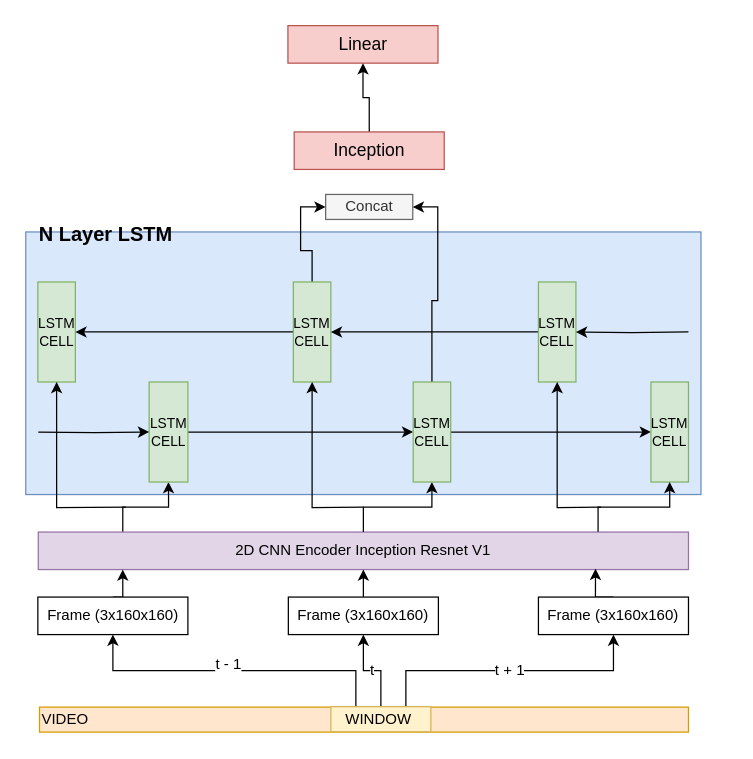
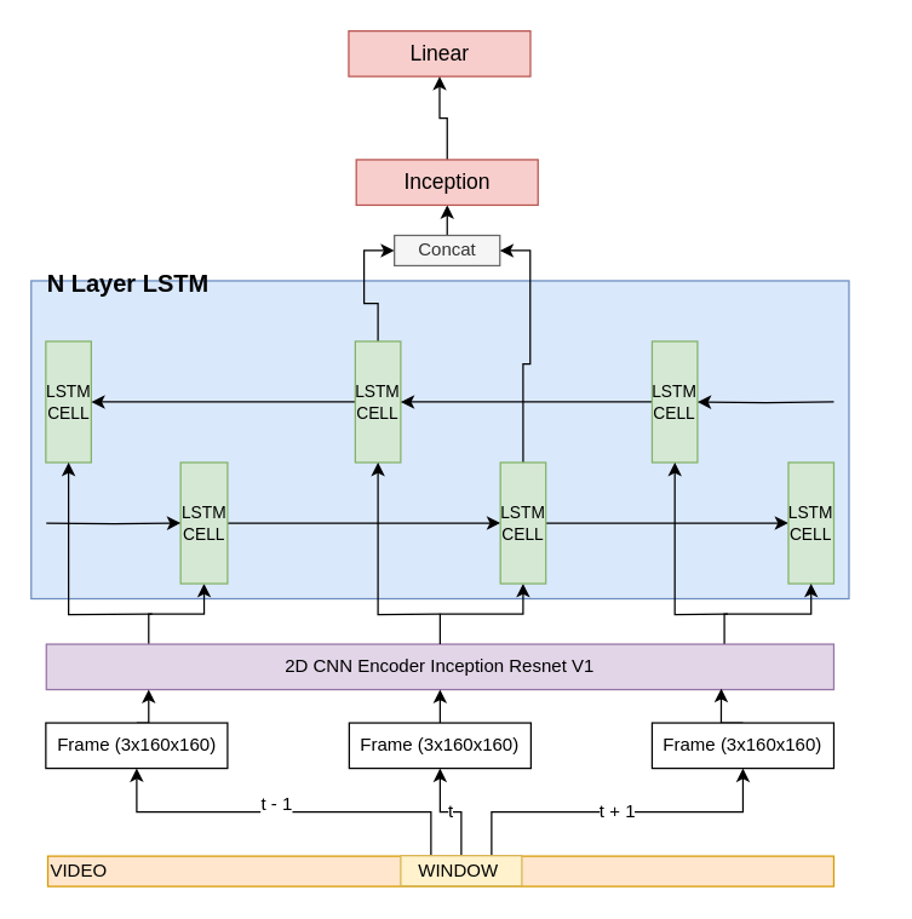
+ <mxCell id="32" style="edgeStyle=orthogonalEdgeStyle;rounded=0;orthogonalLoop=1;jettySize=auto;html=1;fontSize=14;" edge="1" parent="1" source="33" target="40"><mxGeometry relative="1" as="geometry" /></mxCell>
